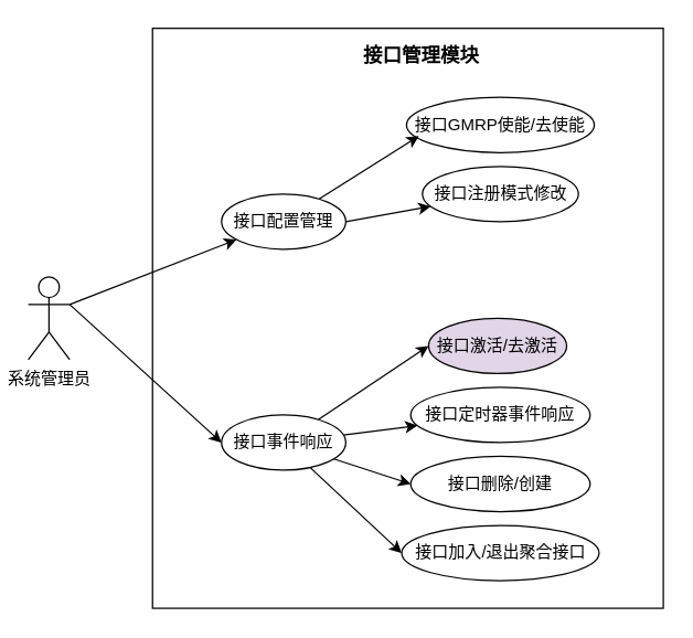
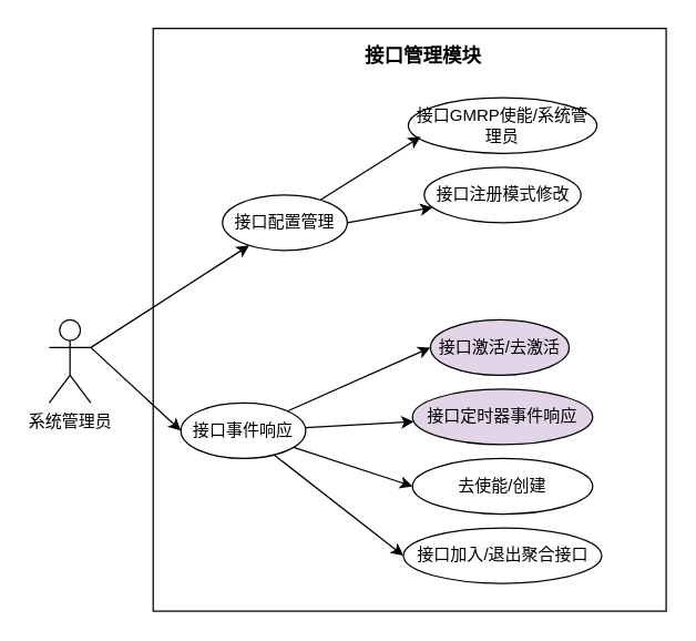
- <mxCell id="6" value="接口GMRP使能/去使能" style="ellipse;whiteSpace=wrap;html=1;" parent="1" vertex="1"><mxGeometry x="294" y="70" width="136" height="40" as="geometry" /></mxCell>
+ <mxCell id="6" value="接口GMRP使能/系统管理员" style="ellipse;whiteSpace=wrap;html=1;" parent="1" vertex="1"><mxGeometry x="294" y="70" width="136" height="40" as="geometry" /></mxCell>
- <mxCell id="5" value="系统管理员" style="shape=umlActor;verticalLabelPosition=bottom;verticalAlign=top;html=1;" parent="1" vertex="1"><mxGeometry x="20" y="200" width="30" height="60" as="geometry" /></mxCell>
+ <mxCell id="5" value="系统管理员" style="shape=umlActor;verticalLabelPosition=bottom;verticalAlign=top;html=1;" parent="1" vertex="1"><mxGeometry x="35" y="230" width="30" height="60" as="geometry" /></mxCell>
- <mxCell id="10" value="接口定时器事件响应" style="ellipse;whiteSpace=wrap;html=1;" parent="1" vertex="1"><mxGeometry x="297" y="280" width="130" height="40" as="geometry" /></mxCell>
+ <mxCell id="10" value="接口定时器事件响应" style="ellipse;whiteSpace=wrap;html=1;fillColor=#e1d5e7;" parent="1" vertex="1"><mxGeometry x="297" y="280" width="130" height="40" as="geometry" /></mxCell>
- <mxCell id="16" value="接口事件响应" style="ellipse;whiteSpace=wrap;html=1;" parent="1" vertex="1"><mxGeometry x="160" y="300" width="90" height="40" as="geometry" /></mxCell>
+ <mxCell id="16" value="接口事件响应" style="ellipse;whiteSpace=wrap;html=1;" parent="1" vertex="1"><mxGeometry x="130" y="290" width="90" height="40" as="geometry" /></mxCell>
- <mxCell id="19" value="接口删除/创建" style="ellipse;whiteSpace=wrap;html=1;" parent="1" vertex="1"><mxGeometry x="297" y="330" width="130" height="40" as="geometry" /></mxCell>
+ <mxCell id="19" value="去使能/创建" style="ellipse;whiteSpace=wrap;html=1;" parent="1" vertex="1"><mxGeometry x="297" y="330" width="130" height="40" as="geometry" /></mxCell>
